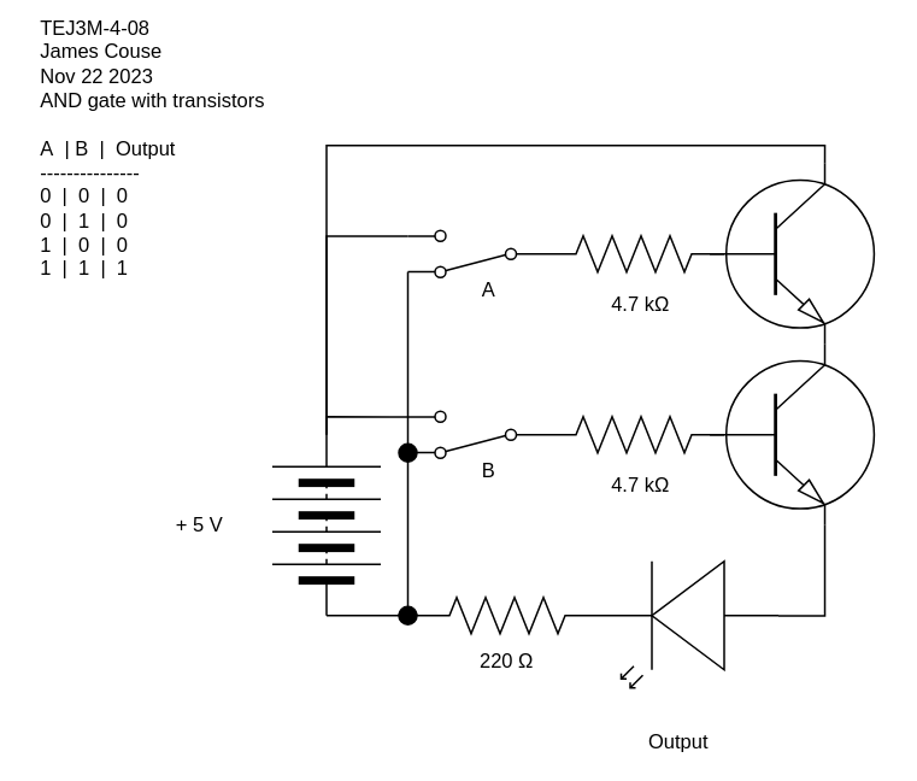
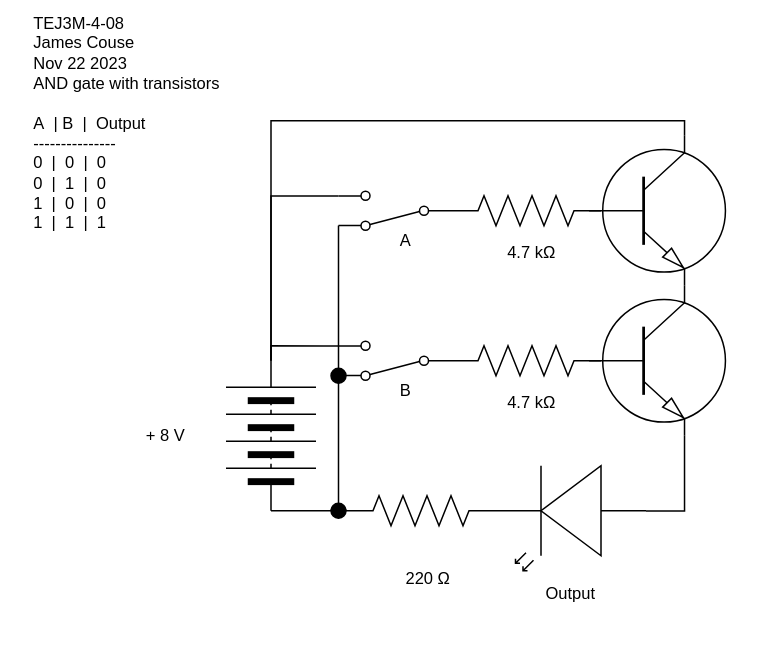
- <mxCell id="5" value="+ 5 V" style="text;strokeColor=none;align=center;fillColor=none;html=1;verticalAlign=middle;whiteSpace=wrap;rounded=0;fontFamily=Helvetica;fontSize=11;fontColor=default;" parent="1" vertex="1"><mxGeometry x="80" y="275" width="60" height="30" as="geometry" /></mxCell>
+ <mxCell id="5" value="+ 8 V" style="text;strokeColor=none;align=center;fillColor=none;html=1;verticalAlign=middle;whiteSpace=wrap;rounded=0;fontFamily=Helvetica;fontSize=11;fontColor=default;" parent="1" vertex="1"><mxGeometry x="80" y="275" width="60" height="30" as="geometry" /></mxCell>
- <mxCell id="15" value="220 Ω" style="text;strokeColor=none;align=center;fillColor=none;html=1;verticalAlign=middle;whiteSpace=wrap;rounded=0;fontFamily=Helvetica;fontSize=11;fontColor=default;" parent="1" vertex="1"><mxGeometry x="250" y="350" width="60" height="30" as="geometry" /></mxCell>
+ <mxCell id="15" value="220 Ω" style="text;strokeColor=none;align=center;fillColor=none;html=1;verticalAlign=middle;whiteSpace=wrap;rounded=0;fontFamily=Helvetica;fontSize=11;fontColor=default;" parent="1" vertex="1"><mxGeometry x="255" y="370" width="60" height="30" as="geometry" /></mxCell>
- <mxCell id="13" value="Output" style="text;strokeColor=none;align=center;fillColor=none;html=1;verticalAlign=middle;whiteSpace=wrap;rounded=0;fontFamily=Helvetica;fontSize=11;fontColor=default;" parent="1" vertex="1"><mxGeometry x="345" y="395" width="60" height="30" as="geometry" /></mxCell>
+ <mxCell id="13" value="Output" style="text;strokeColor=none;align=center;fillColor=none;html=1;verticalAlign=middle;whiteSpace=wrap;rounded=0;fontFamily=Helvetica;fontSize=11;fontColor=default;" parent="1" vertex="1"><mxGeometry x="350" y="380" width="60" height="30" as="geometry" /></mxCell>
